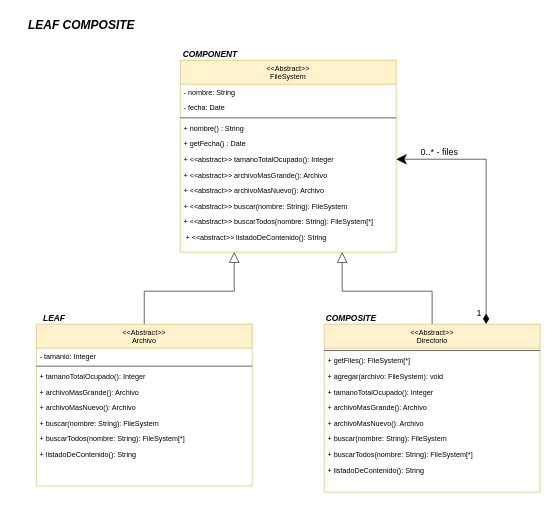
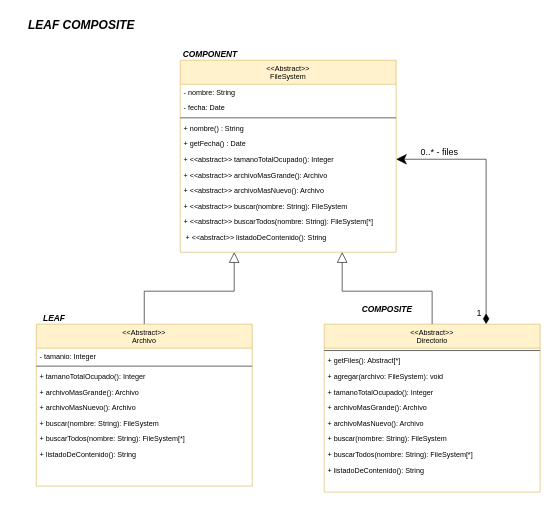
- <mxCell id="42" value="&lt;font style=&quot;font-size: 14px;&quot;&gt;&lt;b&gt;&lt;i&gt;COMPOSITE&lt;/i&gt;&lt;/b&gt;&lt;/font&gt;" style="text;html=1;align=center;verticalAlign=middle;whiteSpace=wrap;rounded=0;" vertex="1" parent="1"><mxGeometry x="540" y="520" width="90" height="20" as="geometry" /></mxCell>
+ <mxCell id="42" value="&lt;font style=&quot;font-size: 14px;&quot;&gt;&lt;b&gt;&lt;i&gt;COMPOSITE&lt;/i&gt;&lt;/b&gt;&lt;/font&gt;" style="text;html=1;align=center;verticalAlign=middle;whiteSpace=wrap;rounded=0;" vertex="1" parent="1"><mxGeometry x="600" y="505" width="90" height="20" as="geometry" /></mxCell>
- <mxCell id="30" value="+ getFiles(): FileSystem[*]&#10;" style="text;align=left;verticalAlign=top;spacingLeft=4;spacingRight=4;overflow=hidden;rotatable=0;points=[[0,0.5],[1,0.5]];portConstraint=eastwest;rounded=0;shadow=0;html=0;" vertex="1" parent="28"><mxGeometry y="48" width="360" height="26" as="geometry" /></mxCell>
+ <mxCell id="30" value="+ getFiles(): Abstract[*]&#10;" style="text;align=left;verticalAlign=top;spacingLeft=4;spacingRight=4;overflow=hidden;rotatable=0;points=[[0,0.5],[1,0.5]];portConstraint=eastwest;rounded=0;shadow=0;html=0;" vertex="1" parent="28"><mxGeometry y="48" width="360" height="26" as="geometry" /></mxCell>
